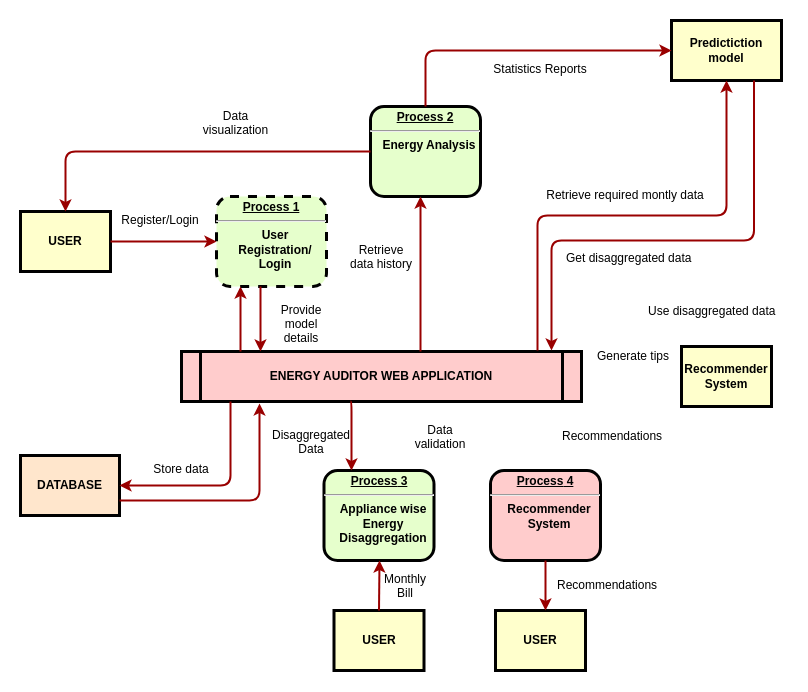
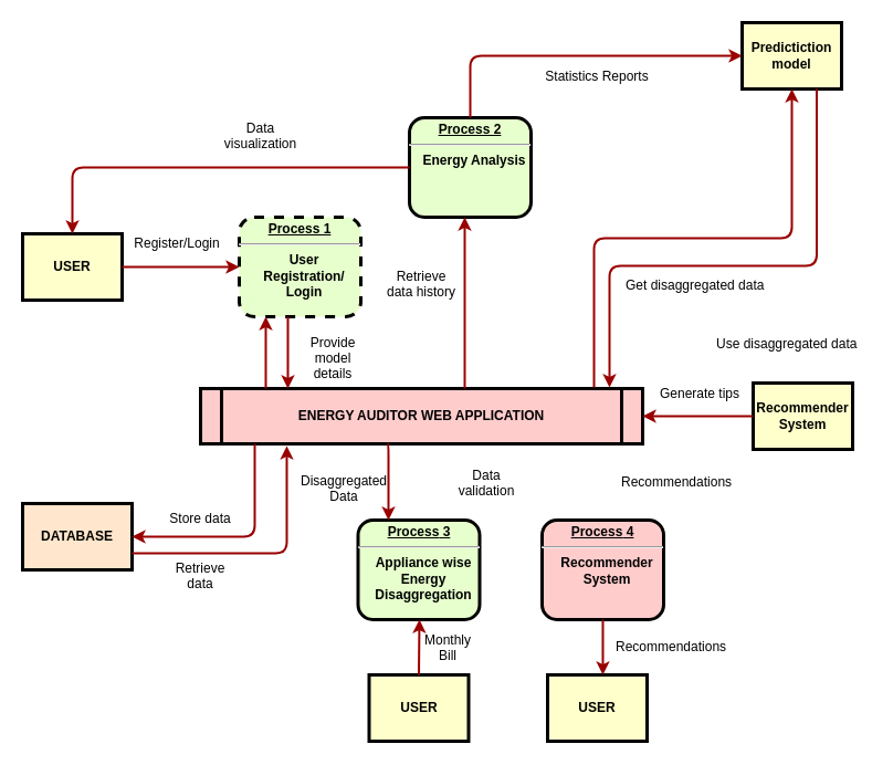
- <mxCell id="7" value="Predictiction model" style="whiteSpace=wrap;align=center;verticalAlign=middle;fontStyle=1;strokeWidth=3;fillColor=#FFFFCC" parent="1" vertex="1"><mxGeometry x="671" y="20" width="110" height="60" as="geometry" /></mxCell>
+ <mxCell id="7" value="Predictiction model" style="whiteSpace=wrap;align=center;verticalAlign=middle;fontStyle=1;strokeWidth=3;fillColor=#FFFFCC" parent="1" vertex="1"><mxGeometry x="671" y="20" width="90" height="60" as="geometry" /></mxCell>
- <mxCell id="20" value="Retrieve required montly data" style="text;spacingTop=-5;align=center" parent="1" vertex="1"><mxGeometry x="610" y="186" width="30" height="20" as="geometry" /></mxCell>
+ <mxCell id="40" value="" style="edgeStyle=elbowEdgeStyle;elbow=horizontal;strokeColor=#990000;strokeWidth=2;exitX=0;exitY=0.5;exitDx=0;exitDy=0;entryX=1;entryY=0.5;entryDx=0;entryDy=0;" edge="1" parent="1" source="39" target="4"><mxGeometry width="100" height="100" relative="1" as="geometry"><mxPoint x="560" y="411" as="sourcePoint" /><mxPoint x="560" y="480" as="targetPoint" /><Array as="points"><mxPoint x="630" y="371" /><mxPoint x="585" y="460" /></Array></mxGeometry></mxCell>
+ <mxCell id="31" value="Retrieve&#10;data" style="text;spacingTop=-5;align=center" vertex="1" parent="1"><mxGeometry x="166" y="505" width="30" height="20" as="geometry" /></mxCell>
